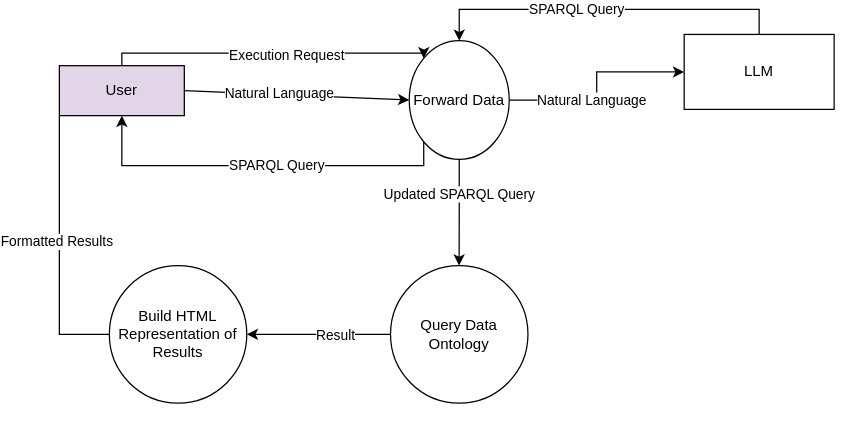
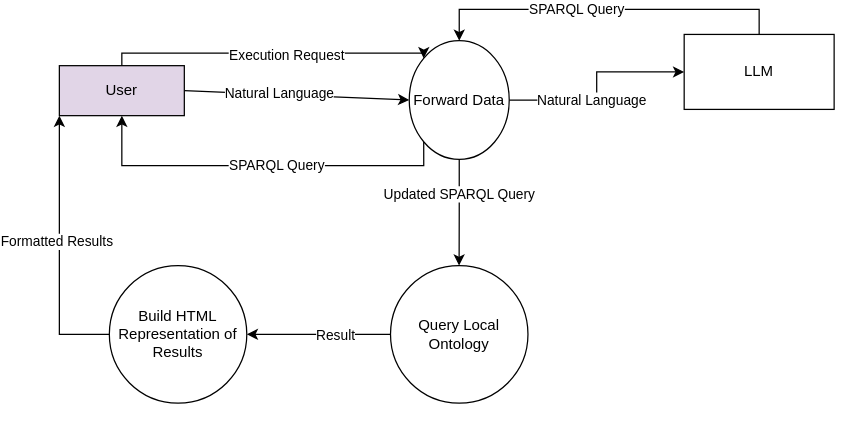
- <mxCell id="20" style="edgeStyle=orthogonalEdgeStyle;rounded=0;orthogonalLoop=1;jettySize=auto;html=1;exitX=0;exitY=0.5;exitDx=0;exitDy=0;entryX=0;entryY=1;entryDx=0;entryDy=0;endArrow=none;" edge="1" parent="1" source="22" target="16"><mxGeometry relative="1" as="geometry" /></mxCell>
+ <mxCell id="20" style="edgeStyle=orthogonalEdgeStyle;rounded=0;orthogonalLoop=1;jettySize=auto;html=1;exitX=0;exitY=0.5;exitDx=0;exitDy=0;entryX=0;entryY=1;entryDx=0;entryDy=0;" edge="1" parent="1" source="22" target="16"><mxGeometry relative="1" as="geometry" /></mxCell>
- <mxCell id="19" value="Query Data Ontology" style="ellipse;whiteSpace=wrap;html=1;aspect=fixed;" vertex="1" parent="1"><mxGeometry x="285" y="205" width="110" height="110" as="geometry" /></mxCell>
+ <mxCell id="19" value="Query Local Ontology" style="ellipse;whiteSpace=wrap;html=1;aspect=fixed;" vertex="1" parent="1"><mxGeometry x="285" y="205" width="110" height="110" as="geometry" /></mxCell>
